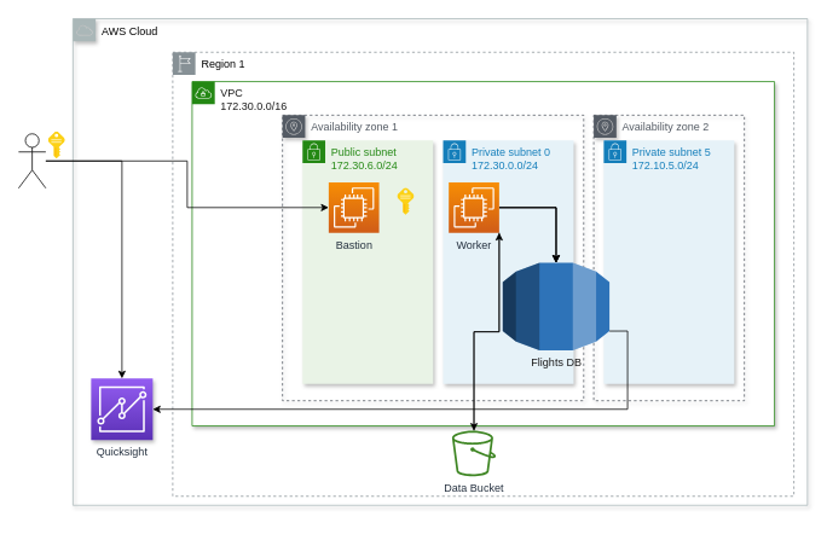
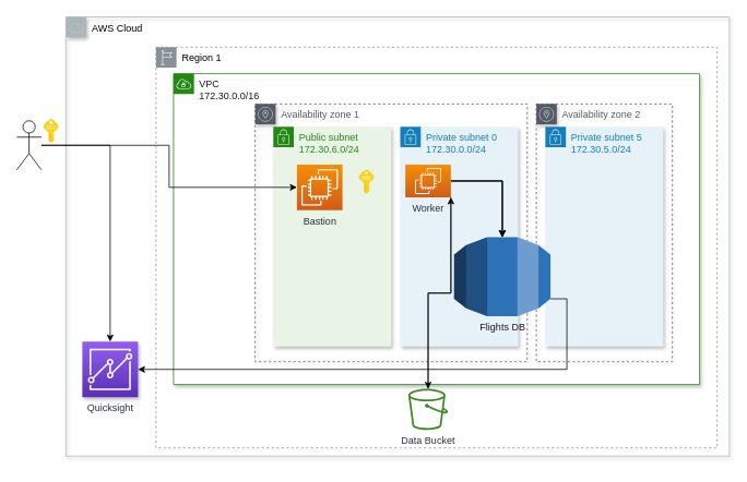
- <mxCell id="12" value="Private subnet 5&lt;br&gt;172.10.5.0/24" style="points=[[0,0],[0.25,0],[0.5,0],[0.75,0],[1,0],[1,0.25],[1,0.5],[1,0.75],[1,1],[0.75,1],[0.5,1],[0.25,1],[0,1],[0,0.75],[0,0.5],[0,0.25]];outlineConnect=0;gradientColor=none;html=1;whiteSpace=wrap;fontSize=12;fontStyle=0;container=1;pointerEvents=0;collapsible=0;recursiveResize=0;shape=mxgraph.aws4.group;grIcon=mxgraph.aws4.group_security_group;grStroke=0;strokeColor=#147EBA;fillColor=#E6F2F8;verticalAlign=top;align=left;spacingLeft=30;fontColor=#147EBA;dashed=0;shadow=1;" vertex="1" parent="5"><mxGeometry x="453.96" y="64.878" width="143.939" height="268.78" as="geometry" /></mxCell>
+ <mxCell id="12" value="Private subnet 5&lt;br&gt;172.30.5.0/24" style="points=[[0,0],[0.25,0],[0.5,0],[0.75,0],[1,0],[1,0.25],[1,0.5],[1,0.75],[1,1],[0.75,1],[0.5,1],[0.25,1],[0,1],[0,0.75],[0,0.5],[0,0.25]];outlineConnect=0;gradientColor=none;html=1;whiteSpace=wrap;fontSize=12;fontStyle=0;container=1;pointerEvents=0;collapsible=0;recursiveResize=0;shape=mxgraph.aws4.group;grIcon=mxgraph.aws4.group_security_group;grStroke=0;strokeColor=#147EBA;fillColor=#E6F2F8;verticalAlign=top;align=left;spacingLeft=30;fontColor=#147EBA;dashed=0;shadow=1;" vertex="1" parent="5"><mxGeometry x="453.96" y="64.878" width="143.939" height="268.78" as="geometry" /></mxCell>
- <mxCell id="16" value="Worker" style="sketch=0;points=[[0,0,0],[0.25,0,0],[0.5,0,0],[0.75,0,0],[1,0,0],[0,1,0],[0.25,1,0],[0.5,1,0],[0.75,1,0],[1,1,0],[0,0.25,0],[0,0.5,0],[0,0.75,0],[1,0.25,0],[1,0.5,0],[1,0.75,0]];outlineConnect=0;fontColor=#232F3E;gradientColor=#F78E04;gradientDirection=north;fillColor=#D05C17;strokeColor=#ffffff;dashed=0;verticalLabelPosition=bottom;verticalAlign=top;align=center;html=1;fontSize=12;fontStyle=0;aspect=fixed;shape=mxgraph.aws4.resourceIcon;resIcon=mxgraph.aws4.ec2;shadow=0;" vertex="1" parent="5"><mxGeometry x="282.98" y="111.22" width="55.61" height="55.61" as="geometry" /></mxCell>
+ <mxCell id="16" value="Worker" style="sketch=0;points=[[0,0,0],[0.25,0,0],[0.5,0,0],[0.75,0,0],[1,0,0],[0,1,0],[0.25,1,0],[0.5,1,0],[0.75,1,0],[1,1,0],[0,0.25,0],[0,0.5,0],[0,0.75,0],[1,0.25,0],[1,0.5,0],[1,0.75,0]];outlineConnect=0;fontColor=#232F3E;gradientColor=#F78E04;gradientDirection=north;fillColor=#D05C17;strokeColor=#ffffff;dashed=0;verticalLabelPosition=bottom;verticalAlign=top;align=center;html=1;fontSize=12;fontStyle=0;aspect=fixed;shape=mxgraph.aws4.resourceIcon;resIcon=mxgraph.aws4.ec2;shadow=0;" vertex="1" parent="5"><mxGeometry x="282.98" y="111.22" width="55.61" height="40" as="geometry" /></mxCell>
